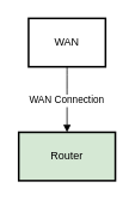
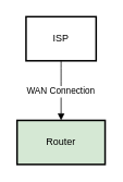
- <mxCell id="2" value="WAN" style="whiteSpace=wrap;strokeWidth=2;" parent="1" vertex="1"><mxGeometry x="31" y="20" width="86" height="54" as="geometry" /></mxCell>
+ <mxCell id="2" value="ISP" style="whiteSpace=wrap;strokeWidth=2;" parent="1" vertex="1"><mxGeometry x="31" y="20" width="86" height="54" as="geometry" /></mxCell>
